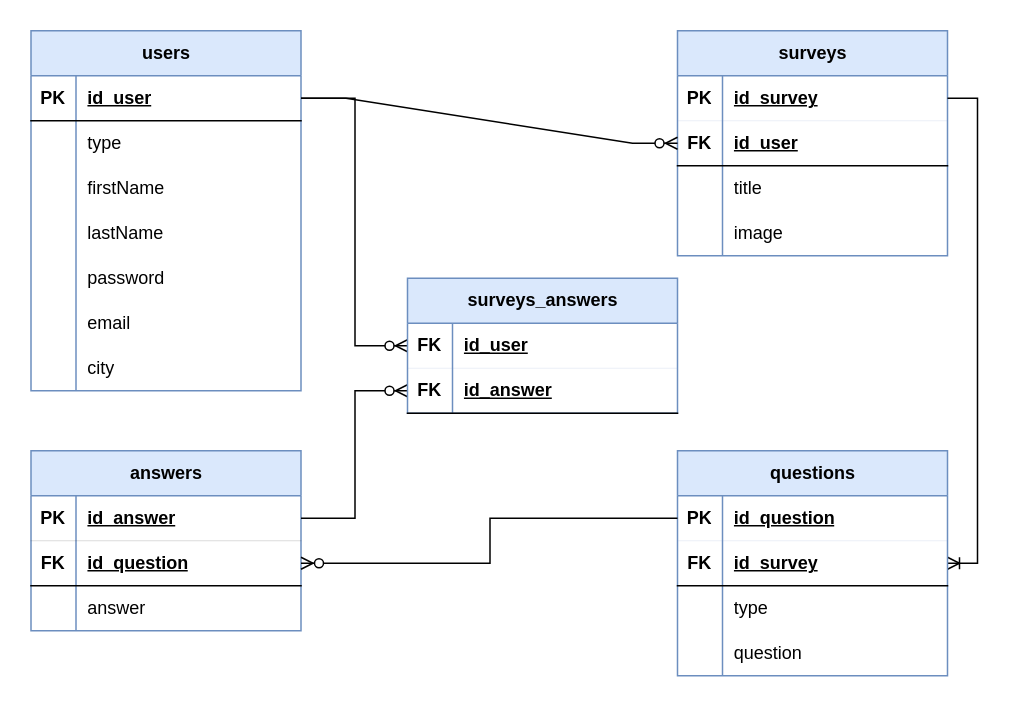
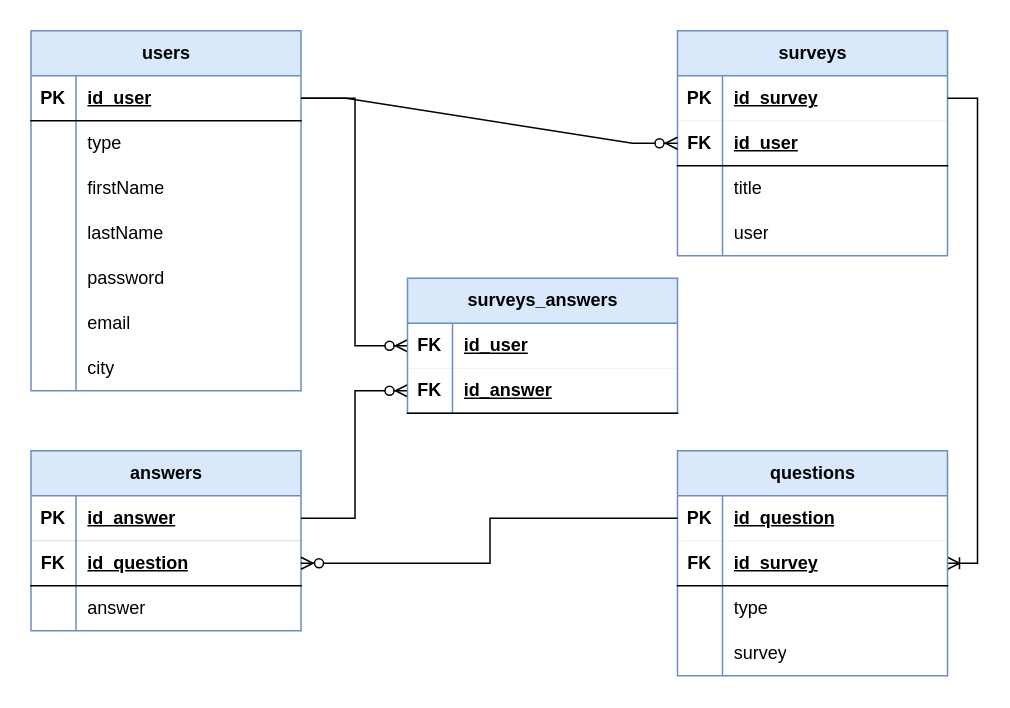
- <mxCell id="14" value="image" style="shape=partialRectangle;connectable=0;fillColor=none;top=0;left=0;bottom=0;right=0;align=left;spacingLeft=6;overflow=hidden;whiteSpace=wrap;html=1;" parent="12" vertex="1"><mxGeometry x="30" width="150" height="30" as="geometry"><mxRectangle width="150" height="30" as="alternateBounds" /></mxGeometry></mxCell>
+ <mxCell id="14" value="user" style="shape=partialRectangle;connectable=0;fillColor=none;top=0;left=0;bottom=0;right=0;align=left;spacingLeft=6;overflow=hidden;whiteSpace=wrap;html=1;" parent="12" vertex="1"><mxGeometry x="30" width="150" height="30" as="geometry"><mxRectangle width="150" height="30" as="alternateBounds" /></mxGeometry></mxCell>
- <mxCell id="61" value="question" style="shape=partialRectangle;connectable=0;fillColor=none;top=0;left=0;bottom=0;right=0;align=left;spacingLeft=6;overflow=hidden;whiteSpace=wrap;html=1;" parent="59" vertex="1"><mxGeometry x="30" width="150" height="30" as="geometry"><mxRectangle width="150" height="30" as="alternateBounds" /></mxGeometry></mxCell>
+ <mxCell id="61" value="survey" style="shape=partialRectangle;connectable=0;fillColor=none;top=0;left=0;bottom=0;right=0;align=left;spacingLeft=6;overflow=hidden;whiteSpace=wrap;html=1;" parent="59" vertex="1"><mxGeometry x="30" width="150" height="30" as="geometry"><mxRectangle width="150" height="30" as="alternateBounds" /></mxGeometry></mxCell>
